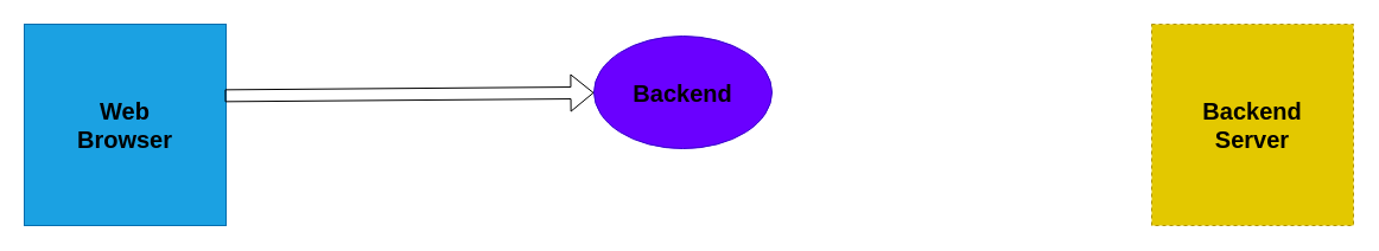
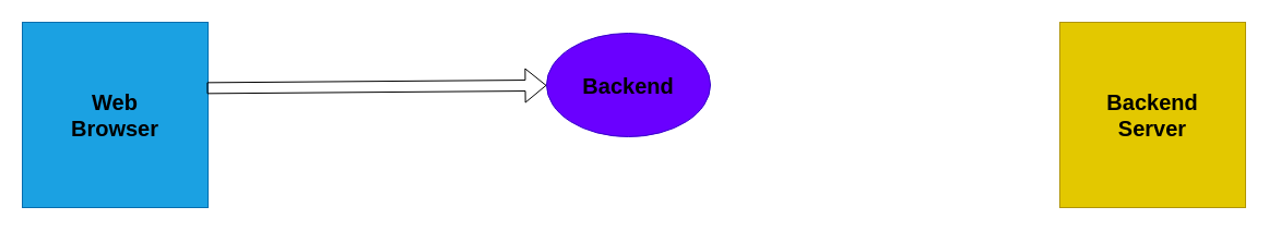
- <mxCell id="3" value="&lt;font style=&quot;font-size: 20px;&quot;&gt;&lt;b&gt;Backend&lt;br&gt;Server&lt;/b&gt;&lt;/font&gt;" style="whiteSpace=wrap;html=1;aspect=fixed;fillColor=#e3c800;fontColor=#000000;strokeColor=#B09500;dashed=1;" vertex="1" parent="1"><mxGeometry x="970" y="20" width="170" height="170" as="geometry" /></mxCell>
+ <mxCell id="3" value="&lt;font style=&quot;font-size: 20px;&quot;&gt;&lt;b&gt;Backend&lt;br&gt;Server&lt;/b&gt;&lt;/font&gt;" style="whiteSpace=wrap;html=1;aspect=fixed;fillColor=#e3c800;fontColor=#000000;strokeColor=#B09500;" vertex="1" parent="1"><mxGeometry x="970" y="20" width="170" height="170" as="geometry" /></mxCell>
